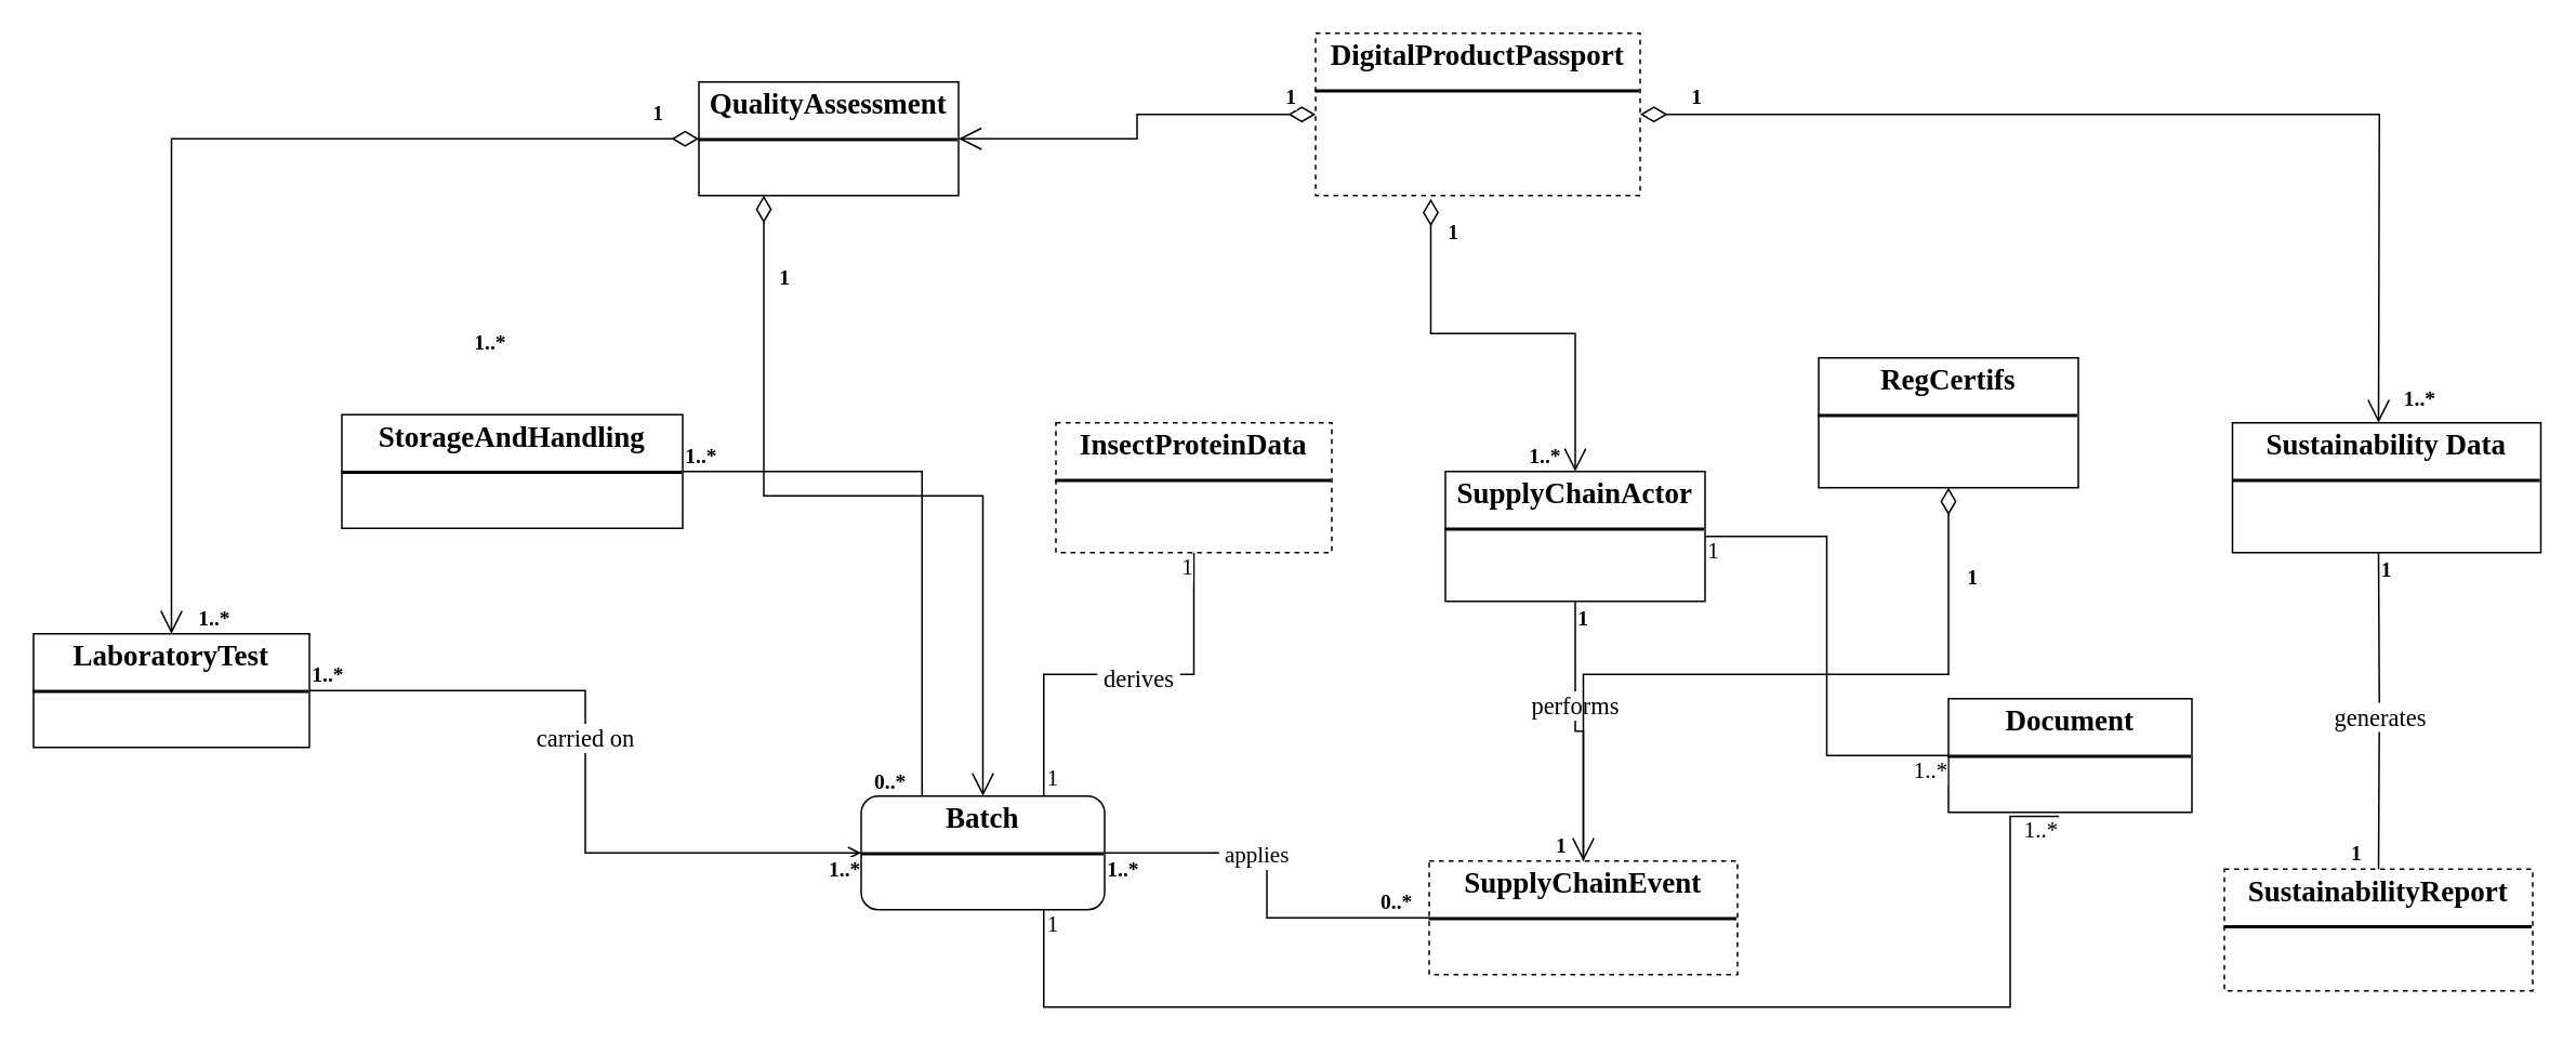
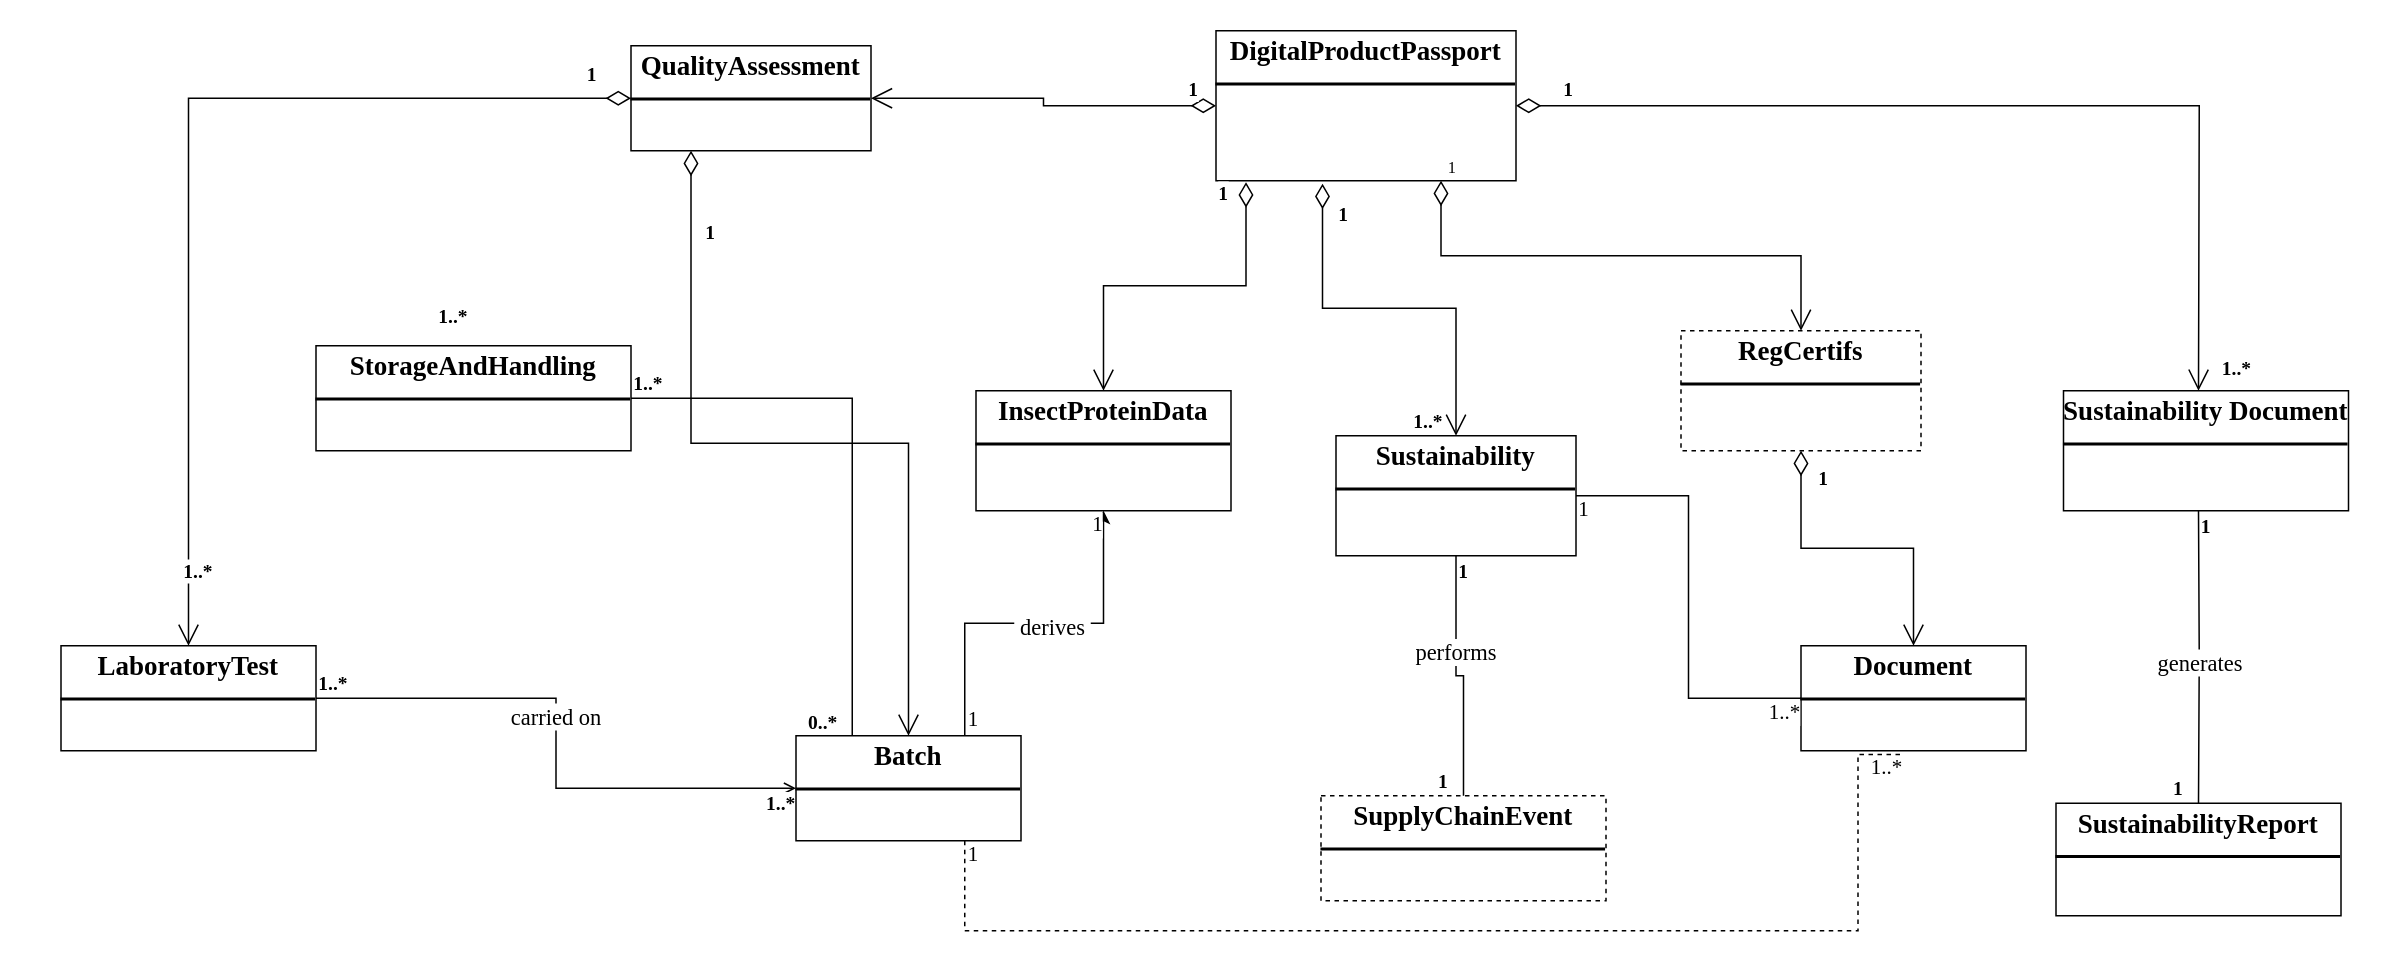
- <mxCell id="2" value="&lt;p style=&quot;margin:0px;margin-top:4px;text-align:center;&quot;&gt;&lt;b&gt;&lt;font&gt;DigitalProductPassport&lt;/font&gt;&lt;/b&gt;&lt;/p&gt;&lt;hr style=&quot;border-style:solid;&quot;&gt;&lt;div style=&quot;height:2px;&quot;&gt;&lt;/div&gt;" style="verticalAlign=top;align=left;overflow=fill;html=1;whiteSpace=wrap;fontFamily=Times New Roman;fontSize=18;dashed=1;" vertex="1" parent="1"><mxGeometry x="810" y="20" width="200" height="100" as="geometry" /></mxCell>
+ <mxCell id="2" value="&lt;p style=&quot;margin:0px;margin-top:4px;text-align:center;&quot;&gt;&lt;b&gt;&lt;font&gt;DigitalProductPassport&lt;/font&gt;&lt;/b&gt;&lt;/p&gt;&lt;hr style=&quot;border-style:solid;&quot;&gt;&lt;div style=&quot;height:2px;&quot;&gt;&lt;/div&gt;" style="verticalAlign=top;align=left;overflow=fill;html=1;whiteSpace=wrap;fontFamily=Times New Roman;fontSize=18;" vertex="1" parent="1"><mxGeometry x="810" y="20" width="200" height="100" as="geometry" /></mxCell>
- <mxCell id="6" value="&lt;p style=&quot;margin:0px;margin-top:4px;text-align:center;&quot;&gt;&lt;b&gt;&lt;font&gt;QualityAssessment&lt;/font&gt;&lt;/b&gt;&lt;/p&gt;&lt;hr style=&quot;border-style:solid;&quot;&gt;&lt;div style=&quot;height:2px;&quot;&gt;&lt;/div&gt;" style="verticalAlign=top;align=left;overflow=fill;html=1;whiteSpace=wrap;fontFamily=Times New Roman;fontSize=18;" vertex="1" parent="1"><mxGeometry x="430" y="50" width="160" height="70" as="geometry" /></mxCell>
+ <mxCell id="6" value="&lt;p style=&quot;margin:0px;margin-top:4px;text-align:center;&quot;&gt;&lt;b&gt;&lt;font&gt;QualityAssessment&lt;/font&gt;&lt;/b&gt;&lt;/p&gt;&lt;hr style=&quot;border-style:solid;&quot;&gt;&lt;div style=&quot;height:2px;&quot;&gt;&lt;/div&gt;" style="verticalAlign=top;align=left;overflow=fill;html=1;whiteSpace=wrap;fontFamily=Times New Roman;fontSize=18;" vertex="1" parent="1"><mxGeometry x="420" y="30" width="160" height="70" as="geometry" /></mxCell>
+ <mxCell id="8" value="1" style="endArrow=open;html=1;endSize=12;startArrow=diamondThin;startSize=14;startFill=0;edgeStyle=orthogonalEdgeStyle;align=left;verticalAlign=bottom;rounded=0;exitX=0.75;exitY=1;exitDx=0;exitDy=0;entryX=0.5;entryY=0;entryDx=0;entryDy=0;fontFamily=Times New Roman;" edge="1" parent="1" source="2" target="5"><mxGeometry x="-1" y="3" relative="1" as="geometry"><mxPoint x="770" y="490" as="sourcePoint" /><mxPoint x="930" y="490" as="targetPoint" /></mxGeometry></mxCell>
+ <mxCell id="11" value="&lt;font style=&quot;font-size: 13px;&quot;&gt;&lt;b style=&quot;&quot;&gt;1&lt;/b&gt;&lt;/font&gt;" style="endArrow=open;html=1;endSize=12;startArrow=diamondThin;startSize=14;startFill=0;edgeStyle=orthogonalEdgeStyle;align=left;verticalAlign=bottom;rounded=0;exitX=0.1;exitY=1.01;exitDx=0;exitDy=0;exitPerimeter=0;entryX=0.5;entryY=0;entryDx=0;entryDy=0;fontFamily=Times New Roman;" edge="1" parent="1" source="2" target="3"><mxGeometry x="-0.844" y="-20" relative="1" as="geometry"><mxPoint x="800" y="520" as="sourcePoint" /><mxPoint x="960" y="520" as="targetPoint" /><mxPoint as="offset" /></mxGeometry></mxCell>
- <mxCell id="5" value="&lt;p style=&quot;margin:0px;margin-top:4px;text-align:center;&quot;&gt;&lt;font&gt;&lt;b style=&quot;background-color: transparent; color: light-dark(rgb(0, 0, 0), rgb(255, 255, 255));&quot;&gt;Reg&lt;/b&gt;&lt;b&gt;Certifs&lt;/b&gt;&lt;/font&gt;&lt;/p&gt;&lt;hr style=&quot;border-style:solid;&quot;&gt;&lt;div style=&quot;height:2px;&quot;&gt;&lt;/div&gt;" style="verticalAlign=top;align=left;overflow=fill;html=1;whiteSpace=wrap;fontFamily=Times New Roman;fontSize=18;" vertex="1" parent="1"><mxGeometry x="1120" y="220" width="160" height="80" as="geometry" /></mxCell>
+ <mxCell id="5" value="&lt;p style=&quot;margin:0px;margin-top:4px;text-align:center;&quot;&gt;&lt;font&gt;&lt;b style=&quot;background-color: transparent; color: light-dark(rgb(0, 0, 0), rgb(255, 255, 255));&quot;&gt;Reg&lt;/b&gt;&lt;b&gt;Certifs&lt;/b&gt;&lt;/font&gt;&lt;/p&gt;&lt;hr style=&quot;border-style:solid;&quot;&gt;&lt;div style=&quot;height:2px;&quot;&gt;&lt;/div&gt;" style="verticalAlign=top;align=left;overflow=fill;html=1;whiteSpace=wrap;fontFamily=Times New Roman;fontSize=18;dashed=1;" vertex="1" parent="1"><mxGeometry x="1120" y="220" width="160" height="80" as="geometry" /></mxCell>
- <mxCell id="55" value="&lt;p style=&quot;margin: 4px 0px 0px;&quot;&gt;&lt;b&gt;Sustainability Data&lt;/b&gt;&lt;/p&gt;&lt;hr style=&quot;border-style:solid;&quot;&gt;&lt;div style=&quot;height:2px;&quot;&gt;&lt;/div&gt;" style="verticalAlign=top;align=center;overflow=fill;html=1;whiteSpace=wrap;fontFamily=Times New Roman;fontSize=18;" vertex="1" parent="1"><mxGeometry x="1375" y="260" width="190" height="80" as="geometry" /></mxCell>
+ <mxCell id="55" value="&lt;p style=&quot;margin: 4px 0px 0px;&quot;&gt;&lt;b&gt;Sustainability Document&lt;/b&gt;&lt;/p&gt;&lt;hr style=&quot;border-style:solid;&quot;&gt;&lt;div style=&quot;height:2px;&quot;&gt;&lt;/div&gt;" style="verticalAlign=top;align=center;overflow=fill;html=1;whiteSpace=wrap;fontFamily=Times New Roman;fontSize=18;" vertex="1" parent="1"><mxGeometry x="1375" y="260" width="190" height="80" as="geometry" /></mxCell>
- <mxCell id="12" value="&lt;p style=&quot;margin:0px;margin-top:4px;text-align:center;&quot;&gt;&lt;b&gt;&lt;font&gt;StorageAndHandling&lt;/font&gt;&lt;/b&gt;&lt;/p&gt;&lt;hr style=&quot;border-style:solid;&quot;&gt;&lt;div style=&quot;height:2px;&quot;&gt;&lt;/div&gt;" style="verticalAlign=top;align=left;overflow=fill;html=1;whiteSpace=wrap;fontFamily=Times New Roman;fontSize=18;" vertex="1" parent="1"><mxGeometry x="210" y="255" width="210" height="70" as="geometry" /></mxCell>
+ <mxCell id="12" value="&lt;p style=&quot;margin:0px;margin-top:4px;text-align:center;&quot;&gt;&lt;b&gt;&lt;font&gt;StorageAndHandling&lt;/font&gt;&lt;/b&gt;&lt;/p&gt;&lt;hr style=&quot;border-style:solid;&quot;&gt;&lt;div style=&quot;height:2px;&quot;&gt;&lt;/div&gt;" style="verticalAlign=top;align=left;overflow=fill;html=1;whiteSpace=wrap;fontFamily=Times New Roman;fontSize=18;" vertex="1" parent="1"><mxGeometry x="210" y="230" width="210" height="70" as="geometry" /></mxCell>
- <mxCell id="3" value="&lt;p style=&quot;margin:0px;margin-top:4px;text-align:center;&quot;&gt;&lt;b&gt;&lt;font&gt;InsectProteinData&lt;/font&gt;&lt;/b&gt;&lt;/p&gt;&lt;hr style=&quot;border-style:solid;&quot;&gt;&lt;div style=&quot;height:2px;&quot;&gt;&lt;/div&gt;" style="verticalAlign=top;align=left;overflow=fill;html=1;whiteSpace=wrap;fontFamily=Times New Roman;fontSize=18;dashed=1;" vertex="1" parent="1"><mxGeometry x="650" y="260" width="170" height="80" as="geometry" /></mxCell>
+ <mxCell id="3" value="&lt;p style=&quot;margin:0px;margin-top:4px;text-align:center;&quot;&gt;&lt;b&gt;&lt;font&gt;InsectProteinData&lt;/font&gt;&lt;/b&gt;&lt;/p&gt;&lt;hr style=&quot;border-style:solid;&quot;&gt;&lt;div style=&quot;height:2px;&quot;&gt;&lt;/div&gt;" style="verticalAlign=top;align=left;overflow=fill;html=1;whiteSpace=wrap;fontFamily=Times New Roman;fontSize=18;" vertex="1" parent="1"><mxGeometry x="650" y="260" width="170" height="80" as="geometry" /></mxCell>
- <mxCell id="4" value="&lt;p style=&quot;margin:0px;margin-top:4px;text-align:center;&quot;&gt;&lt;b&gt;&lt;font&gt;SupplyChainActor&lt;/font&gt;&lt;/b&gt;&lt;/p&gt;&lt;hr style=&quot;border-style:solid;&quot;&gt;&lt;div style=&quot;height:2px;&quot;&gt;&lt;/div&gt;" style="verticalAlign=top;align=left;overflow=fill;html=1;whiteSpace=wrap;fontFamily=Times New Roman;fontSize=18;" vertex="1" parent="1"><mxGeometry x="890" y="290" width="160" height="80" as="geometry" /></mxCell>
+ <mxCell id="4" value="&lt;p style=&quot;margin:0px;margin-top:4px;text-align:center;&quot;&gt;&lt;b&gt;&lt;font&gt;Sustainability&lt;/font&gt;&lt;/b&gt;&lt;/p&gt;&lt;hr style=&quot;border-style:solid;&quot;&gt;&lt;div style=&quot;height:2px;&quot;&gt;&lt;/div&gt;" style="verticalAlign=top;align=left;overflow=fill;html=1;whiteSpace=wrap;fontFamily=Times New Roman;fontSize=18;" vertex="1" parent="1"><mxGeometry x="890" y="290" width="160" height="80" as="geometry" /></mxCell>
- <mxCell id="44" value="" style="endArrow=none;html=1;edgeStyle=orthogonalEdgeStyle;rounded=0;entryX=0.5;entryY=1;entryDx=0;entryDy=0;exitX=0.75;exitY=0;exitDx=0;exitDy=0;" edge="1" parent="1" source="43" target="3"><mxGeometry relative="1" as="geometry"><mxPoint x="730" y="560" as="sourcePoint" /><mxPoint x="890" y="560" as="targetPoint" /></mxGeometry></mxCell>
+ <mxCell id="44" value="" style="endArrow=classic;html=1;edgeStyle=orthogonalEdgeStyle;rounded=0;entryX=0.5;entryY=1;entryDx=0;entryDy=0;exitX=0.75;exitY=0;exitDx=0;exitDy=0;" edge="1" parent="1" source="43" target="3"><mxGeometry relative="1" as="geometry"><mxPoint x="730" y="560" as="sourcePoint" /><mxPoint x="890" y="560" as="targetPoint" /></mxGeometry></mxCell>
- <mxCell id="38" value="1" style="endArrow=open;html=1;endSize=12;startArrow=diamondThin;startSize=14;startFill=0;edgeStyle=orthogonalEdgeStyle;align=left;verticalAlign=bottom;rounded=0;exitX=0.5;exitY=1;exitDx=0;exitDy=0;fontFamily=Times New Roman;fontStyle=1;fontSize=13;" edge="1" parent="1" source="5" target="23"><mxGeometry x="-0.707" y="10" relative="1" as="geometry"><mxPoint x="540" y="650" as="sourcePoint" /><mxPoint x="700" y="650" as="targetPoint" /><mxPoint y="-1" as="offset" /></mxGeometry></mxCell>
+ <mxCell id="38" value="1" style="endArrow=open;html=1;endSize=12;startArrow=diamondThin;startSize=14;startFill=0;edgeStyle=orthogonalEdgeStyle;align=left;verticalAlign=bottom;rounded=0;exitX=0.5;exitY=1;exitDx=0;exitDy=0;entryX=0.5;entryY=0;entryDx=0;entryDy=0;fontFamily=Times New Roman;fontStyle=1;fontSize=13;" edge="1" parent="1" source="5" target="37"><mxGeometry x="-0.707" y="10" relative="1" as="geometry"><mxPoint x="540" y="650" as="sourcePoint" /><mxPoint x="700" y="650" as="targetPoint" /><mxPoint y="-1" as="offset" /></mxGeometry></mxCell>
- <mxCell id="14" value="&lt;p style=&quot;margin:0px;margin-top:4px;text-align:center;&quot;&gt;&lt;b&gt;&lt;font&gt;LaboratoryTest&lt;/font&gt;&lt;/b&gt;&lt;/p&gt;&lt;hr style=&quot;border-style:solid;&quot;&gt;&lt;div style=&quot;height:2px;&quot;&gt;&lt;/div&gt;" style="verticalAlign=top;align=left;overflow=fill;html=1;whiteSpace=wrap;fontFamily=Times New Roman;fontSize=18;" vertex="1" parent="1"><mxGeometry x="20" y="390" width="170" height="70" as="geometry" /></mxCell>
+ <mxCell id="14" value="&lt;p style=&quot;margin:0px;margin-top:4px;text-align:center;&quot;&gt;&lt;b&gt;&lt;font&gt;LaboratoryTest&lt;/font&gt;&lt;/b&gt;&lt;/p&gt;&lt;hr style=&quot;border-style:solid;&quot;&gt;&lt;div style=&quot;height:2px;&quot;&gt;&lt;/div&gt;" style="verticalAlign=top;align=left;overflow=fill;html=1;whiteSpace=wrap;fontFamily=Times New Roman;fontSize=18;" vertex="1" parent="1"><mxGeometry x="40" y="430" width="170" height="70" as="geometry" /></mxCell>
- <mxCell id="43" value="&lt;p style=&quot;margin:0px;margin-top:4px;text-align:center;&quot;&gt;&lt;b&gt;&lt;font&gt;Batch&lt;/font&gt;&lt;/b&gt;&lt;/p&gt;&lt;hr style=&quot;border-style:solid;&quot;&gt;&lt;div style=&quot;height:2px;&quot;&gt;&lt;/div&gt;" style="verticalAlign=top;align=left;overflow=fill;html=1;whiteSpace=wrap;fontFamily=Times New Roman;fontSize=18;rounded=1;" vertex="1" parent="1"><mxGeometry x="530" y="490" width="150" height="70" as="geometry" /></mxCell>
+ <mxCell id="43" value="&lt;p style=&quot;margin:0px;margin-top:4px;text-align:center;&quot;&gt;&lt;b&gt;&lt;font&gt;Batch&lt;/font&gt;&lt;/b&gt;&lt;/p&gt;&lt;hr style=&quot;border-style:solid;&quot;&gt;&lt;div style=&quot;height:2px;&quot;&gt;&lt;/div&gt;" style="verticalAlign=top;align=left;overflow=fill;html=1;whiteSpace=wrap;fontFamily=Times New Roman;fontSize=18;" vertex="1" parent="1"><mxGeometry x="530" y="490" width="150" height="70" as="geometry" /></mxCell>
- <mxCell id="28" value="" style="endArrow=none;html=1;edgeStyle=orthogonalEdgeStyle;rounded=0;exitX=1;exitY=0.5;exitDx=0;exitDy=0;entryX=0;entryY=0.5;entryDx=0;entryDy=0;fontFamily=Times New Roman;" edge="1" parent="1" source="43" target="23"><mxGeometry relative="1" as="geometry"><mxPoint x="440" y="295" as="sourcePoint" /><mxPoint x="670" y="320" as="targetPoint" /></mxGeometry></mxCell>
- <mxCell id="29" value="1..*" style="edgeLabel;resizable=0;html=1;align=left;verticalAlign=bottom;fontSize=13;fontStyle=1;fontFamily=Times New Roman;" connectable="0" vertex="1" parent="28"><mxGeometry x="-1" relative="1" as="geometry"><mxPoint y="20" as="offset" /></mxGeometry></mxCell>
- <mxCell id="30" value="0..*" style="edgeLabel;resizable=0;html=1;align=right;verticalAlign=bottom;fontSize=13;fontStyle=1;fontFamily=Times New Roman;" connectable="0" vertex="1" parent="28"><mxGeometry x="1" relative="1" as="geometry"><mxPoint x="-10" as="offset" /></mxGeometry></mxCell>
- <mxCell id="31" value="&lt;font&gt;&lt;span&gt;&amp;nbsp;applies&lt;/span&gt;&lt;/font&gt;" style="edgeLabel;html=1;align=center;verticalAlign=middle;resizable=0;points=[];fontFamily=Times New Roman;fontSize=14;" vertex="1" connectable="0" parent="28"><mxGeometry x="-0.239" y="-1" relative="1" as="geometry"><mxPoint as="offset" /></mxGeometry></mxCell>
- <mxCell id="32" value="&lt;p style=&quot;margin:0px;margin-top:4px;text-align:center;&quot;&gt;&lt;b&gt;&lt;font&gt;SustainabilityReport&lt;/font&gt;&lt;/b&gt;&lt;/p&gt;&lt;hr style=&quot;border-style:solid;&quot;&gt;&lt;div style=&quot;height:2px;&quot;&gt;&lt;/div&gt;" style="verticalAlign=top;align=left;overflow=fill;html=1;whiteSpace=wrap;fontFamily=Times New Roman;fontSize=18;dashed=1;" vertex="1" parent="1"><mxGeometry x="1370" y="535" width="190" height="75" as="geometry" /></mxCell>
+ <mxCell id="32" value="&lt;p style=&quot;margin:0px;margin-top:4px;text-align:center;&quot;&gt;&lt;b&gt;&lt;font&gt;SustainabilityReport&lt;/font&gt;&lt;/b&gt;&lt;/p&gt;&lt;hr style=&quot;border-style:solid;&quot;&gt;&lt;div style=&quot;height:2px;&quot;&gt;&lt;/div&gt;" style="verticalAlign=top;align=left;overflow=fill;html=1;whiteSpace=wrap;fontFamily=Times New Roman;fontSize=18;" vertex="1" parent="1"><mxGeometry x="1370" y="535" width="190" height="75" as="geometry" /></mxCell>
- <mxCell id="48" value="" style="endArrow=none;html=1;edgeStyle=orthogonalEdgeStyle;rounded=0;entryX=0.454;entryY=1.035;entryDx=0;entryDy=0;exitX=0.75;exitY=1;exitDx=0;exitDy=0;entryPerimeter=0;" edge="1" parent="1" source="43" target="37"><mxGeometry relative="1" as="geometry"><mxPoint x="890" y="640" as="sourcePoint" /><mxPoint x="1740" y="690" as="targetPoint" /><Array as="points"><mxPoint x="643" y="620" /><mxPoint x="1238" y="620" /></Array></mxGeometry></mxCell>
+ <mxCell id="48" value="" style="endArrow=none;html=1;edgeStyle=orthogonalEdgeStyle;rounded=0;entryX=0.454;entryY=1.035;entryDx=0;entryDy=0;exitX=0.75;exitY=1;exitDx=0;exitDy=0;entryPerimeter=0;dashed=1;" edge="1" parent="1" source="43" target="37"><mxGeometry relative="1" as="geometry"><mxPoint x="890" y="640" as="sourcePoint" /><mxPoint x="1740" y="690" as="targetPoint" /><Array as="points"><mxPoint x="643" y="620" /><mxPoint x="1238" y="620" /></Array></mxGeometry></mxCell>
